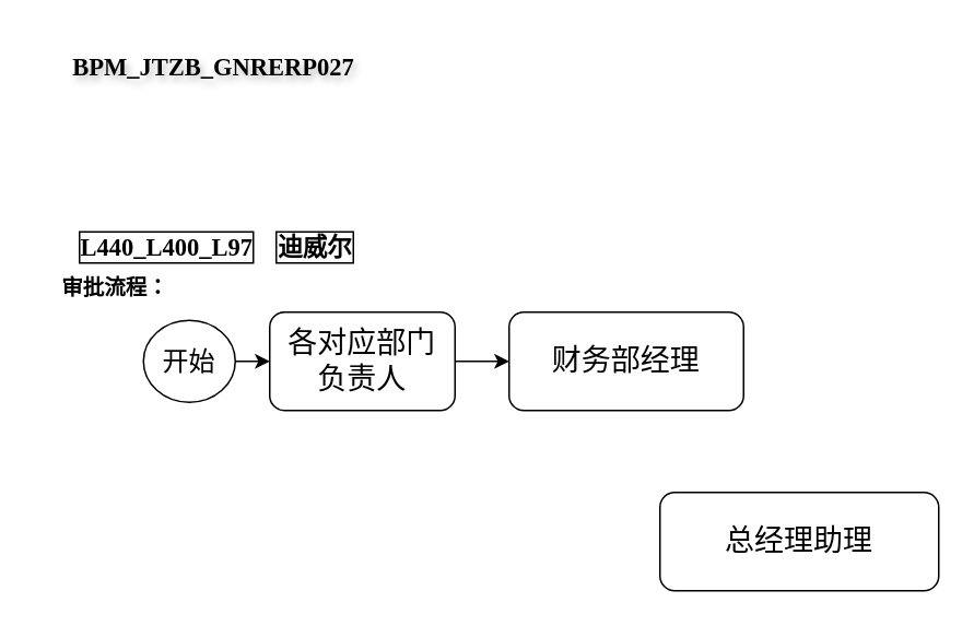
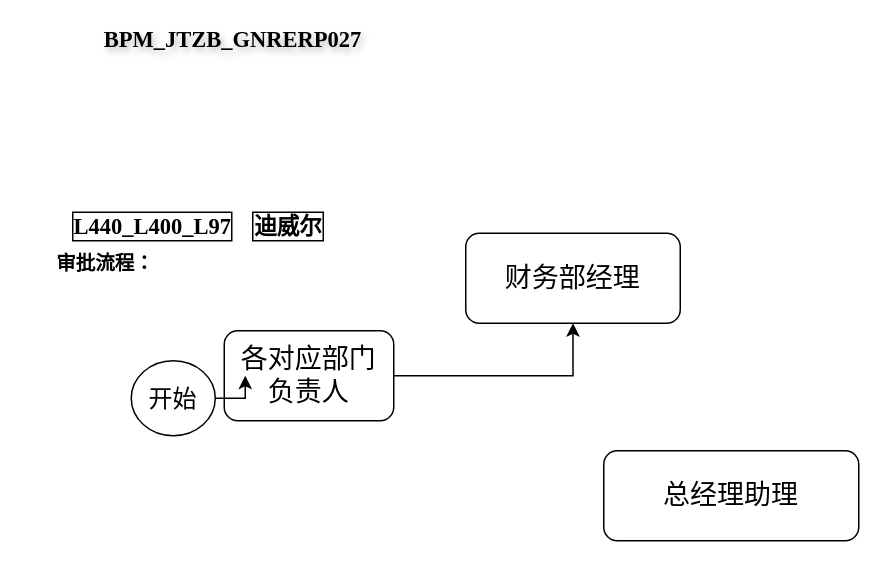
- <mxCell id="7" value="BPM_JTZB_GNRERP027" style="text;html=1;align=center;verticalAlign=middle;whiteSpace=wrap;rounded=0;fontStyle=1;fontFamily=Verdana;fontSize=15;labelBorderColor=none;labelBackgroundColor=none;textShadow=1;" parent="1" vertex="1"><mxGeometry width="220" height="40" as="geometry" x="20" y="20" /></mxCell>
+ <mxCell id="7" value="BPM_JTZB_GNRERP027" style="text;html=1;align=center;verticalAlign=middle;whiteSpace=wrap;rounded=0;fontStyle=1;fontFamily=Verdana;fontSize=15;labelBorderColor=none;labelBackgroundColor=none;textShadow=1;" parent="1" vertex="1"><mxGeometry x="45" y="5" width="220" height="40" as="geometry" /></mxCell>
- <mxCell id="5" value="&lt;font style=&quot;font-size: 16px;&quot;&gt;开始&lt;/font&gt;" style="ellipse;whiteSpace=wrap;html=1;" parent="1" vertex="1"><mxGeometry x="87" y="195" width="56" height="50" as="geometry" /></mxCell>
+ <mxCell id="5" value="&lt;font style=&quot;font-size: 16px;&quot;&gt;开始&lt;/font&gt;" style="ellipse;whiteSpace=wrap;html=1;" parent="1" vertex="1"><mxGeometry x="87" y="240" width="56" height="50" as="geometry" /></mxCell>
- <mxCell id="3" value="&lt;font style=&quot;font-size: 18px;&quot;&gt;各对应部门&lt;/font&gt;&lt;div&gt;&lt;font style=&quot;font-size: 18px;&quot;&gt;负责人&lt;/font&gt;&lt;/div&gt;" style="rounded=1;whiteSpace=wrap;html=1;fontSize=12;glass=0;strokeWidth=1;shadow=0;" parent="1" vertex="1"><mxGeometry x="164" y="190" width="113" height="60" as="geometry" /></mxCell>
+ <mxCell id="3" value="&lt;font style=&quot;font-size: 18px;&quot;&gt;各对应部门&lt;/font&gt;&lt;div&gt;&lt;font style=&quot;font-size: 18px;&quot;&gt;负责人&lt;/font&gt;&lt;/div&gt;" style="rounded=1;whiteSpace=wrap;html=1;fontSize=12;glass=0;strokeWidth=1;shadow=0;" parent="1" vertex="1"><mxGeometry x="149" y="220" width="113" height="60" as="geometry" /></mxCell>
- <mxCell id="6" value="&lt;font style=&quot;font-size: 18px;&quot;&gt;财务部经理&lt;/font&gt;" style="rounded=1;whiteSpace=wrap;html=1;fontSize=12;glass=0;strokeWidth=1;shadow=0;" parent="1" vertex="1"><mxGeometry x="310" y="190" width="143" height="60" as="geometry" /></mxCell>
+ <mxCell id="6" value="&lt;font style=&quot;font-size: 18px;&quot;&gt;财务部经理&lt;/font&gt;" style="rounded=1;whiteSpace=wrap;html=1;fontSize=12;glass=0;strokeWidth=1;shadow=0;" parent="1" vertex="1"><mxGeometry x="310" y="155" width="143" height="60" as="geometry" /></mxCell>
